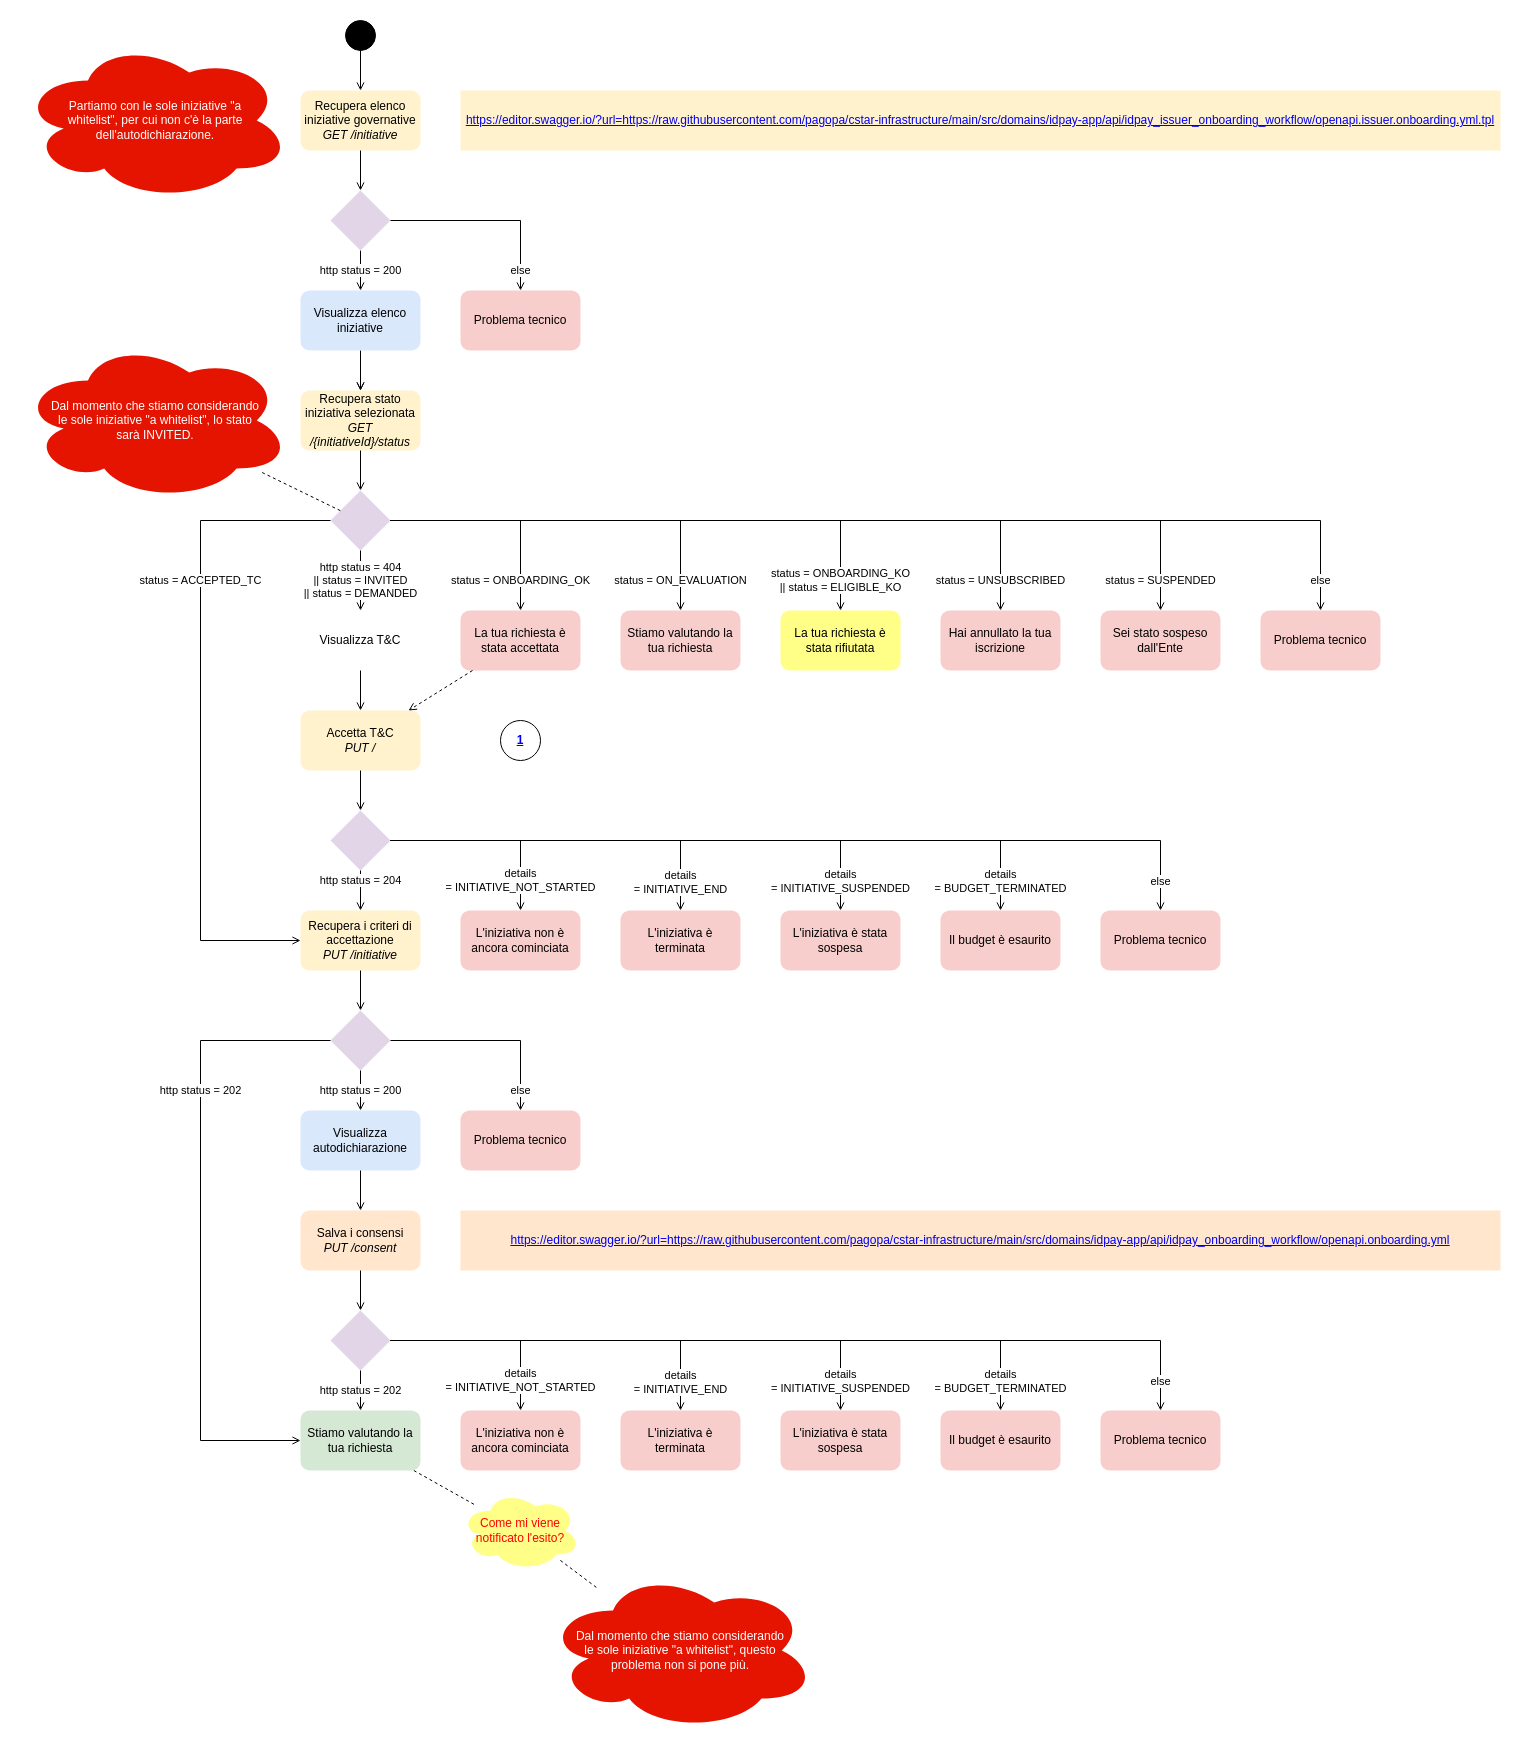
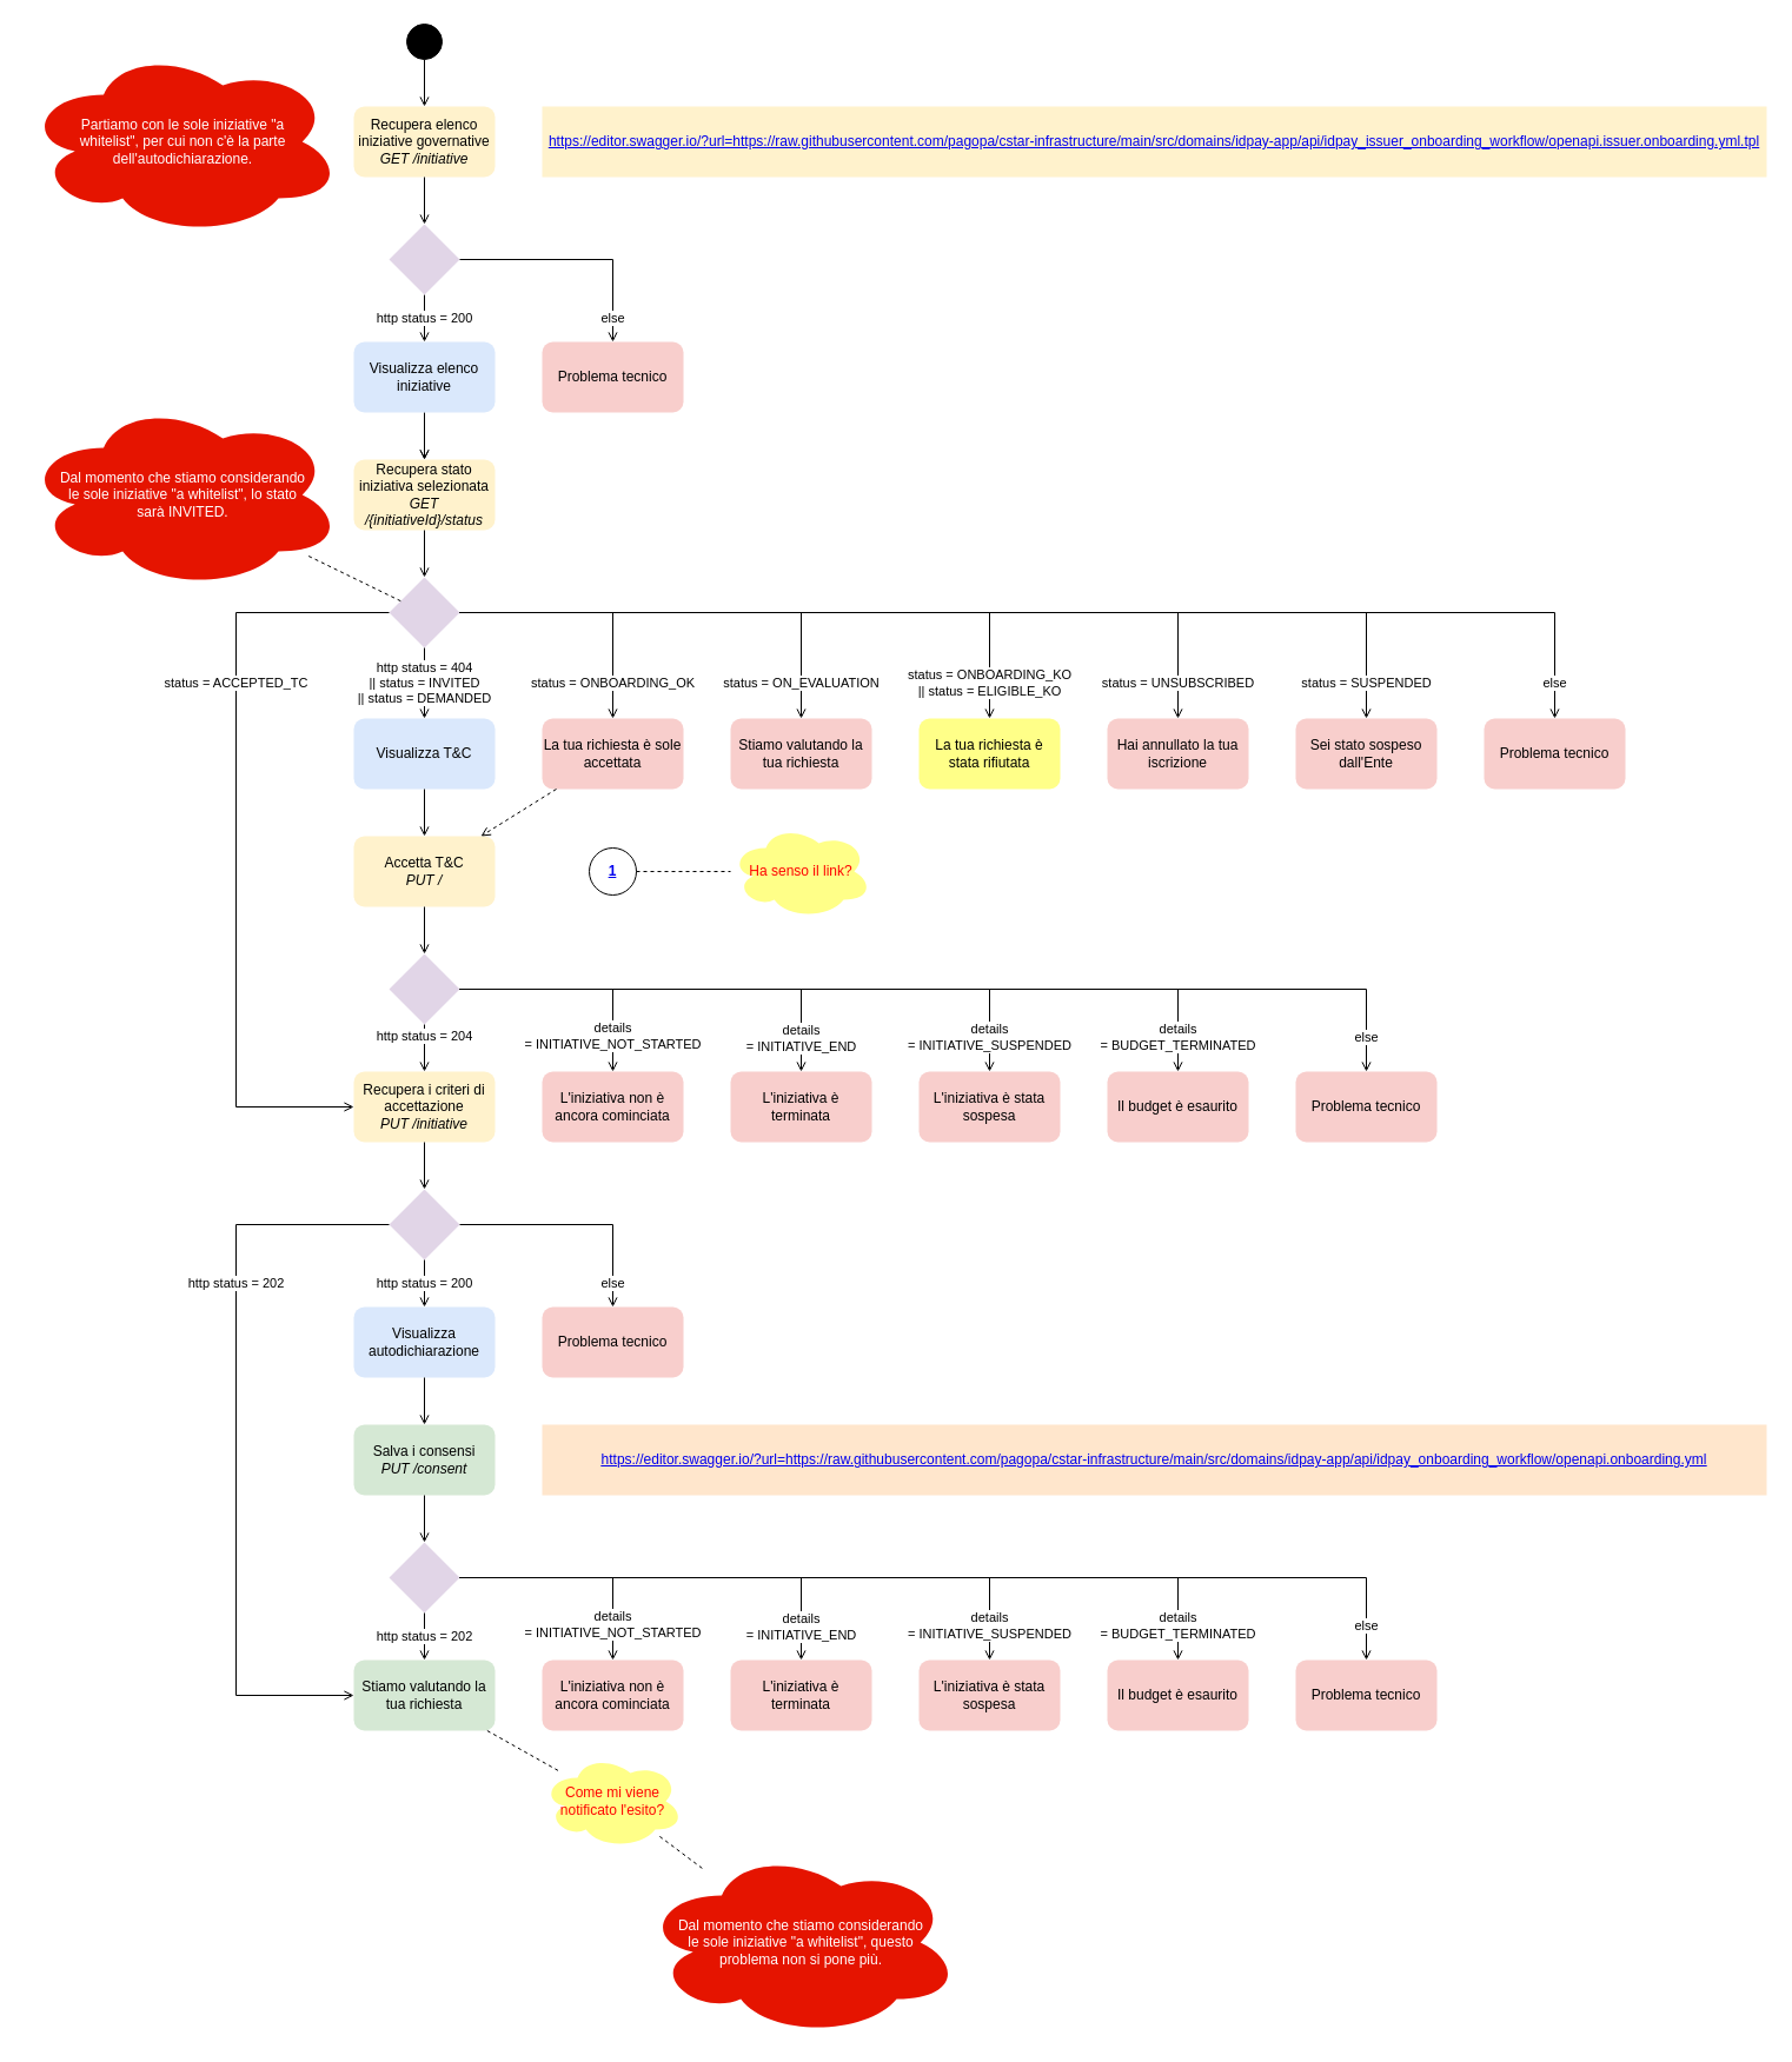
- <mxCell id="23" value="Visualizza T&amp;amp;C" style="rounded=1;whiteSpace=wrap;html=1;fillColor=#ffffff;strokeColor=none;" parent="1" vertex="1"><mxGeometry x="300" y="610" width="120" height="60" as="geometry" /></mxCell>
+ <mxCell id="23" value="Visualizza T&amp;amp;C" style="rounded=1;whiteSpace=wrap;html=1;fillColor=#dae8fc;strokeColor=none;" parent="1" vertex="1"><mxGeometry x="300" y="610" width="120" height="60" as="geometry" /></mxCell>
- <mxCell id="27" value="La tua richiesta è stata accettata" style="rounded=1;whiteSpace=wrap;html=1;fillColor=#f8cecc;strokeColor=none;" parent="1" vertex="1"><mxGeometry x="460" y="610" width="120" height="60" as="geometry" /></mxCell>
+ <mxCell id="27" value="La tua richiesta è sole accettata" style="rounded=1;whiteSpace=wrap;html=1;fillColor=#f8cecc;strokeColor=none;" parent="1" vertex="1"><mxGeometry x="460" y="610" width="120" height="60" as="geometry" /></mxCell>
+ <mxCell id="75" value="" style="endArrow=none;dashed=1;html=1;rounded=0;" parent="1" source="72" target="74" edge="1"><mxGeometry width="50" height="50" relative="1" as="geometry"><mxPoint x="312" y="670" as="sourcePoint" /><mxPoint x="244" y="713" as="targetPoint" /></mxGeometry></mxCell>
+ <mxCell id="74" value="Ha senso il link?" style="ellipse;shape=cloud;whiteSpace=wrap;html=1;fillColor=#ffff88;strokeColor=none;fontColor=#FF0000;" parent="1" vertex="1"><mxGeometry x="620" y="700" width="120" height="80" as="geometry" /></mxCell>
- <mxCell id="50" value="Salva i consensi&lt;br&gt;&lt;i&gt;PUT /consent&lt;/i&gt;" style="rounded=1;whiteSpace=wrap;html=1;fillColor=#ffe6cc;strokeColor=none;" parent="1" vertex="1"><mxGeometry x="300" y="1210" width="120" height="60" as="geometry" /></mxCell>
+ <mxCell id="50" value="Salva i consensi&lt;br&gt;&lt;i&gt;PUT /consent&lt;/i&gt;" style="rounded=1;whiteSpace=wrap;html=1;fillColor=#d5e8d4;strokeColor=none;" parent="1" vertex="1"><mxGeometry x="300" y="1210" width="120" height="60" as="geometry" /></mxCell>
